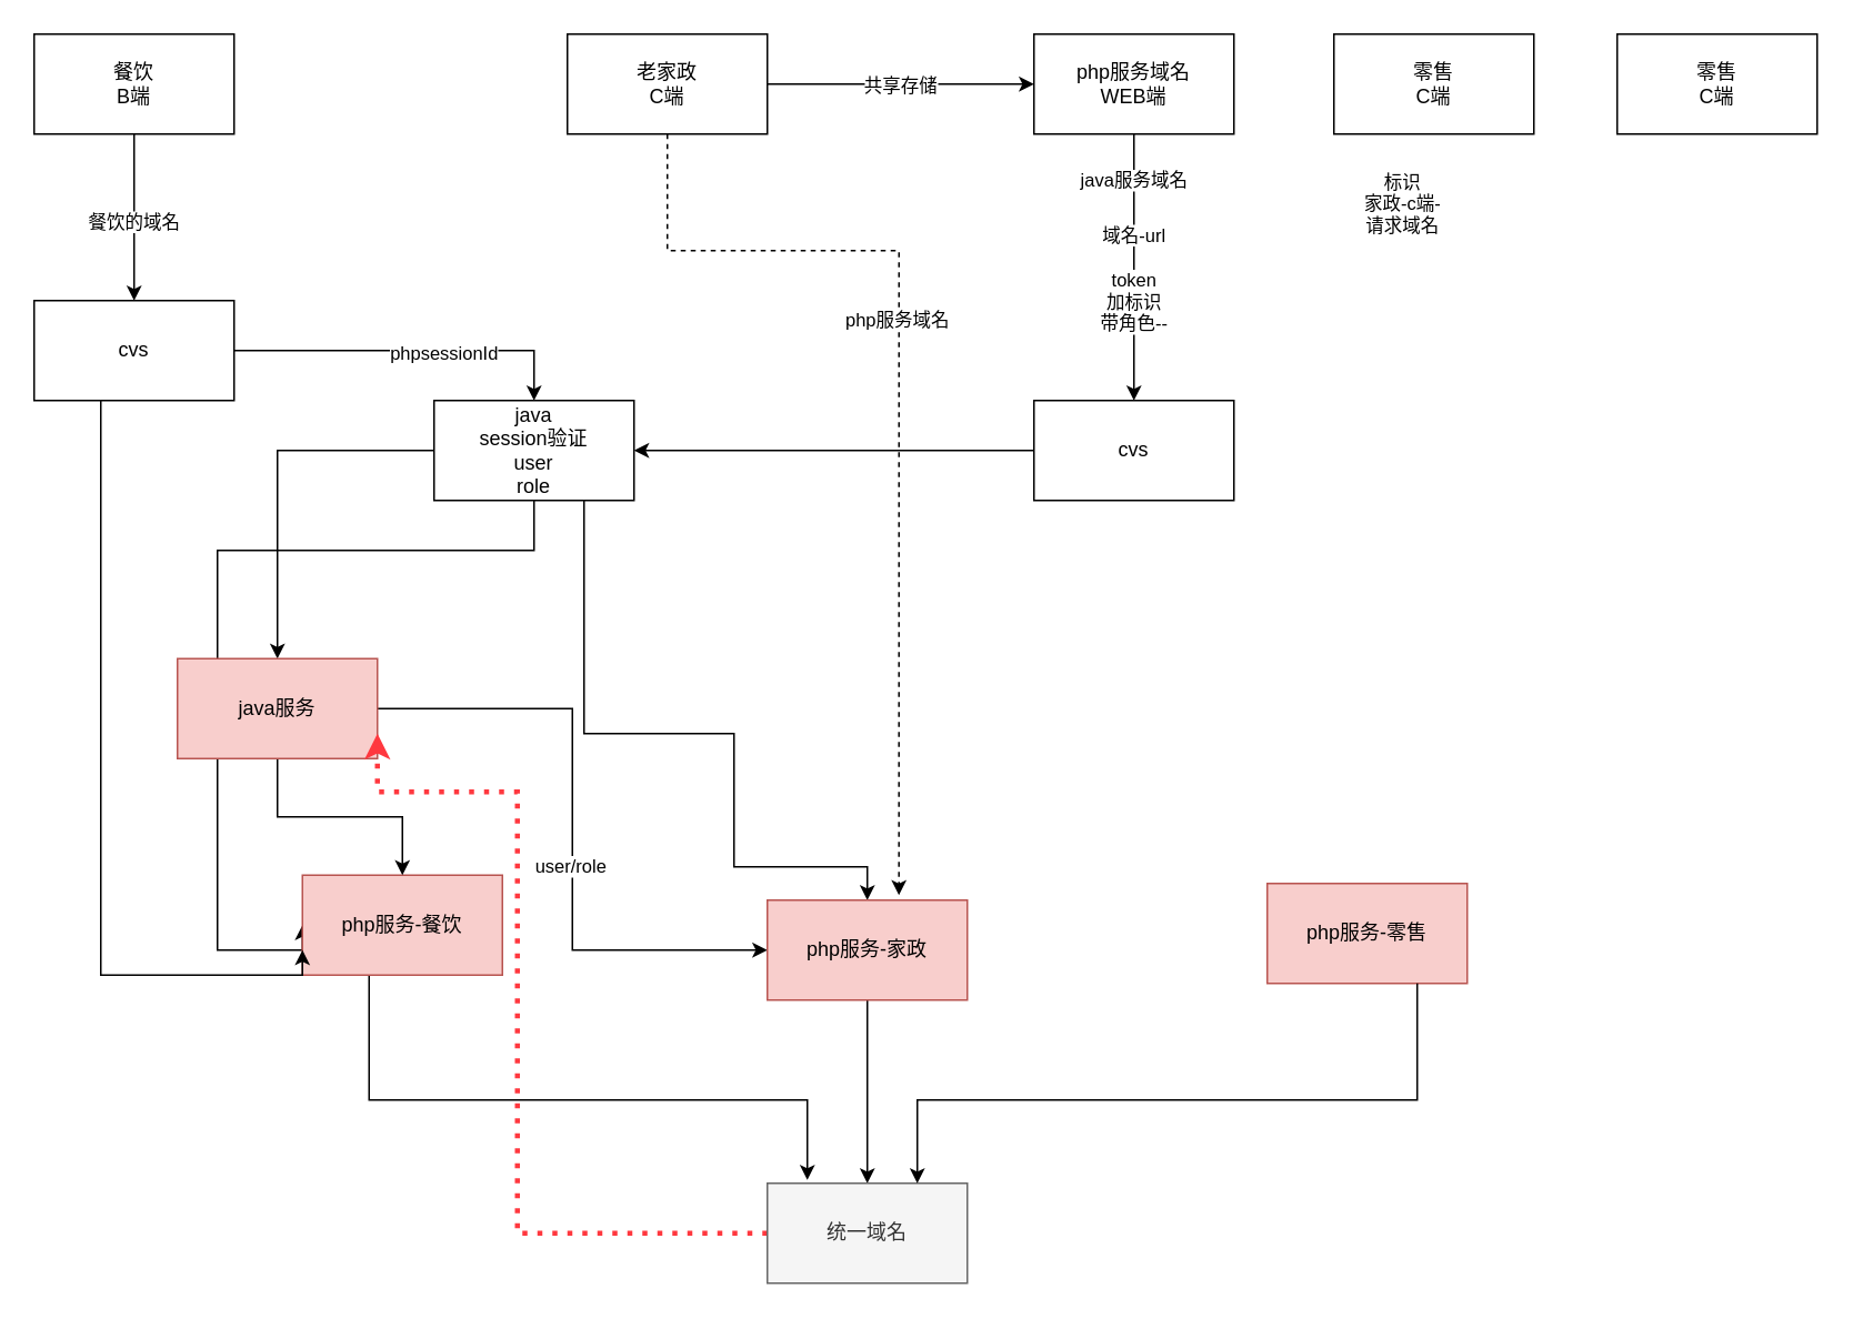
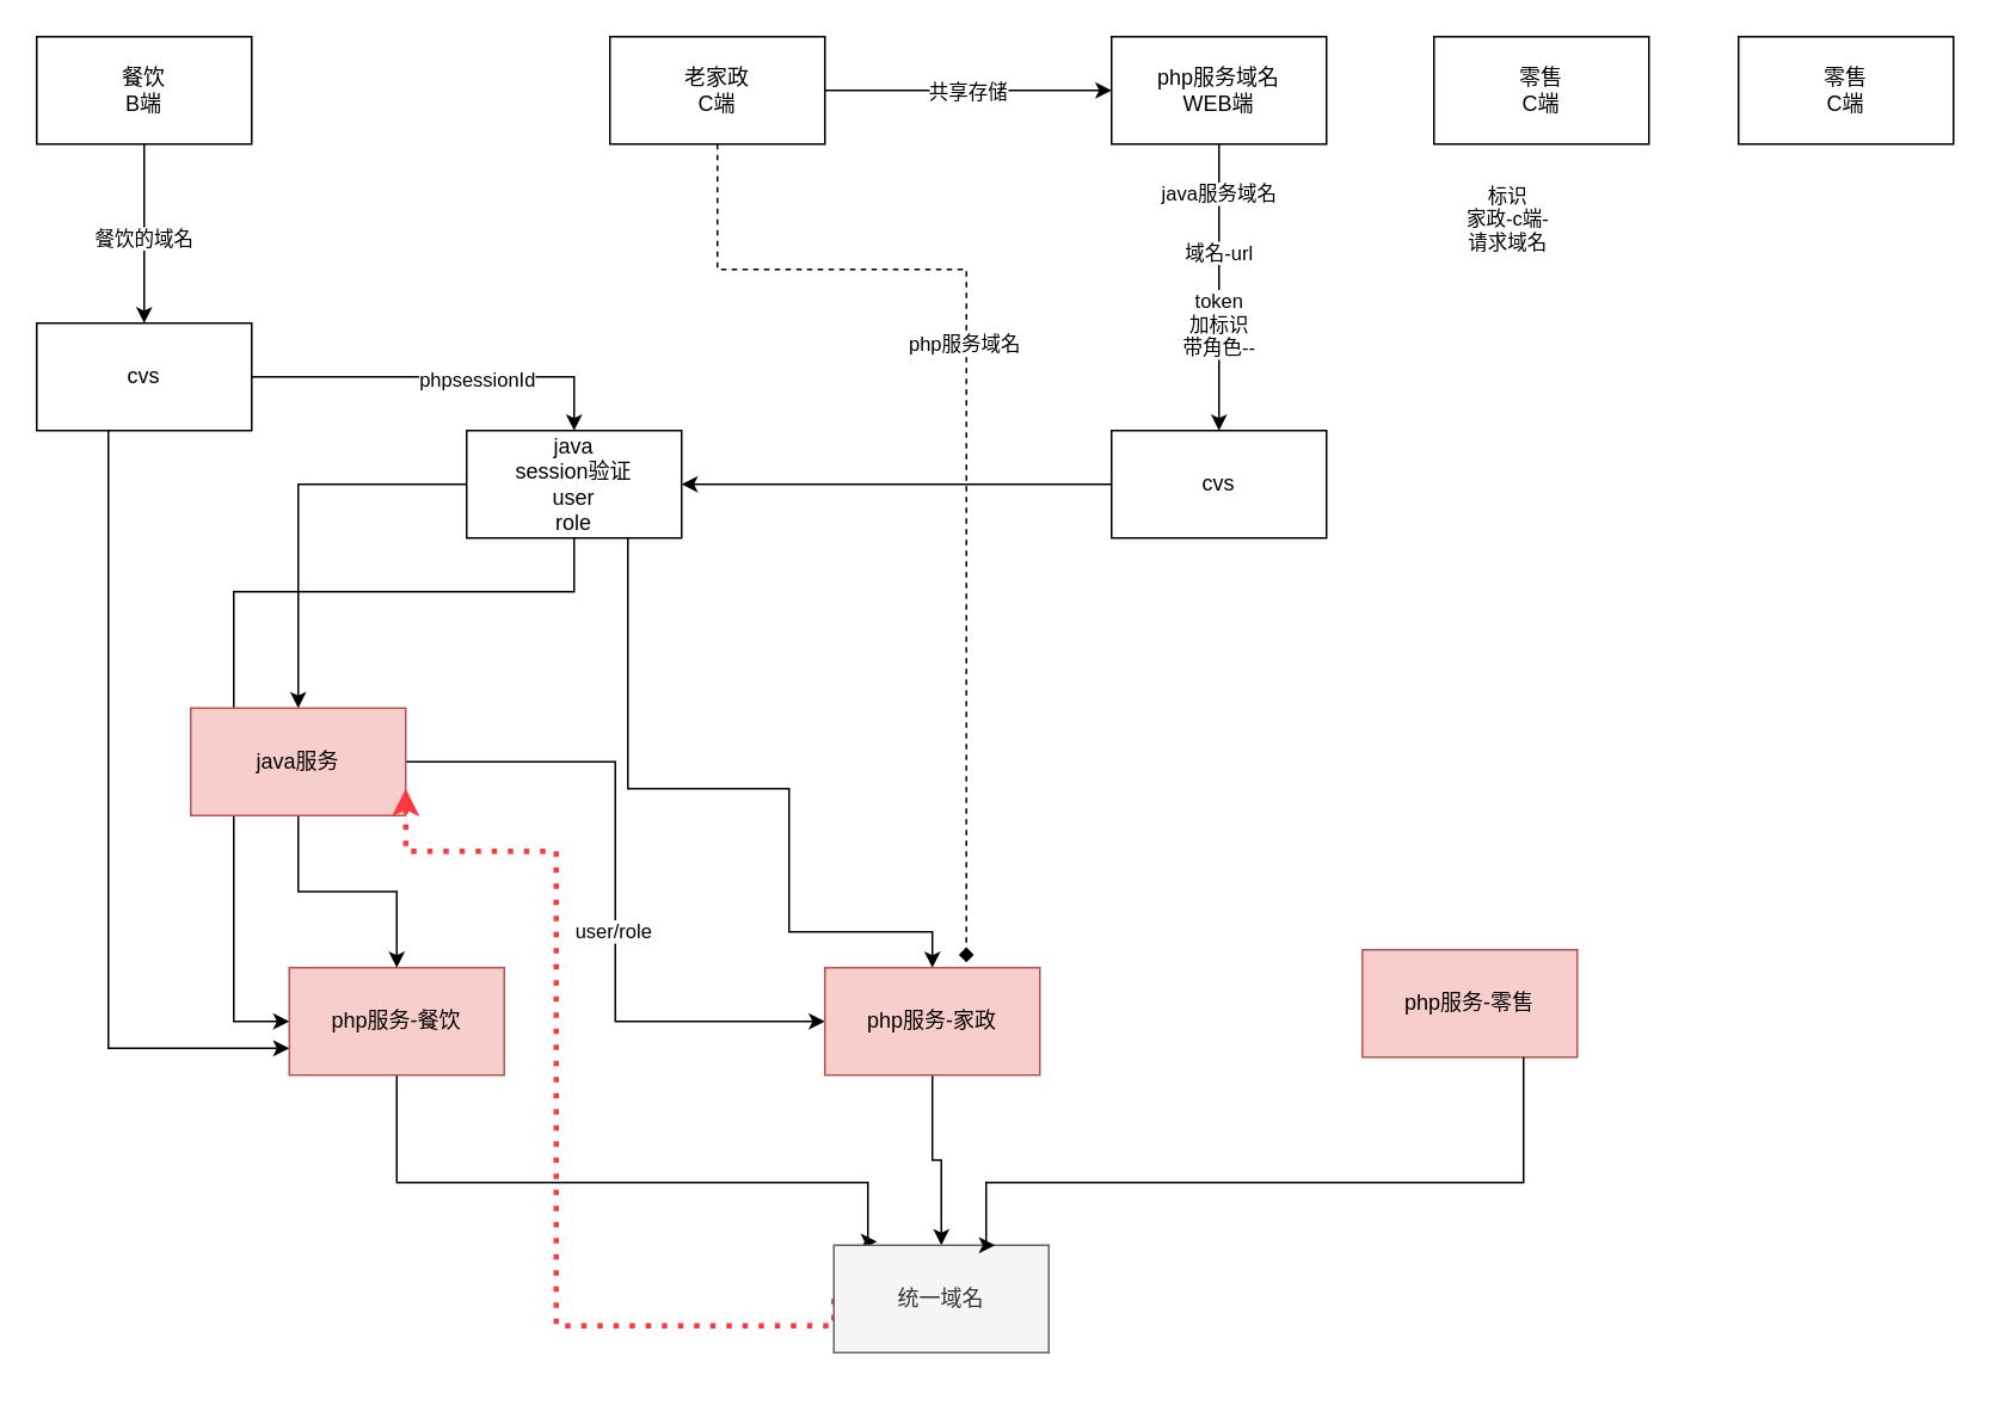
- <mxCell id="25" style="edgeStyle=orthogonalEdgeStyle;rounded=0;orthogonalLoop=1;jettySize=auto;html=1;dashed=1;entryX=0.658;entryY=-0.05;entryDx=0;entryDy=0;entryPerimeter=0;exitX=0.5;exitY=1;exitDx=0;exitDy=0;" edge="1" parent="1" source="29" target="24"><mxGeometry relative="1" as="geometry"><mxPoint x="529" y="40" as="sourcePoint" /><mxPoint x="539" y="520" as="targetPoint" /><Array as="points"><mxPoint x="400" y="150" /><mxPoint x="539" y="150" /></Array></mxGeometry></mxCell>
+ <mxCell id="25" style="edgeStyle=orthogonalEdgeStyle;rounded=0;orthogonalLoop=1;jettySize=auto;html=1;dashed=1;entryX=0.658;entryY=-0.05;entryDx=0;entryDy=0;entryPerimeter=0;exitX=0.5;exitY=1;exitDx=0;exitDy=0;endArrow=diamond;" edge="1" parent="1" source="29" target="24"><mxGeometry relative="1" as="geometry"><mxPoint x="529" y="40" as="sourcePoint" /><mxPoint x="539" y="520" as="targetPoint" /><Array as="points"><mxPoint x="400" y="150" /><mxPoint x="539" y="150" /></Array></mxGeometry></mxCell>
- <mxCell id="10" value="php服务-餐饮" style="rounded=0;whiteSpace=wrap;html=1;fillColor=#f8cecc;strokeColor=#b85450;" vertex="1" parent="1"><mxGeometry x="181" y="525" width="120" height="60" as="geometry" /></mxCell>
+ <mxCell id="10" value="php服务-餐饮" style="rounded=0;whiteSpace=wrap;html=1;fillColor=#f8cecc;strokeColor=#b85450;" vertex="1" parent="1"><mxGeometry x="161" y="540" width="120" height="60" as="geometry" /></mxCell>
- <mxCell id="38" value="统一域名" style="rounded=0;whiteSpace=wrap;html=1;fillColor=#f5f5f5;fontColor=#333333;strokeColor=#666666;" vertex="1" parent="1"><mxGeometry x="460" y="710" width="120" height="60" as="geometry" /></mxCell>
+ <mxCell id="38" value="统一域名" style="rounded=0;whiteSpace=wrap;html=1;fillColor=#f5f5f5;fontColor=#333333;strokeColor=#666666;" vertex="1" parent="1"><mxGeometry x="465" y="695" width="120" height="60" as="geometry" /></mxCell>
